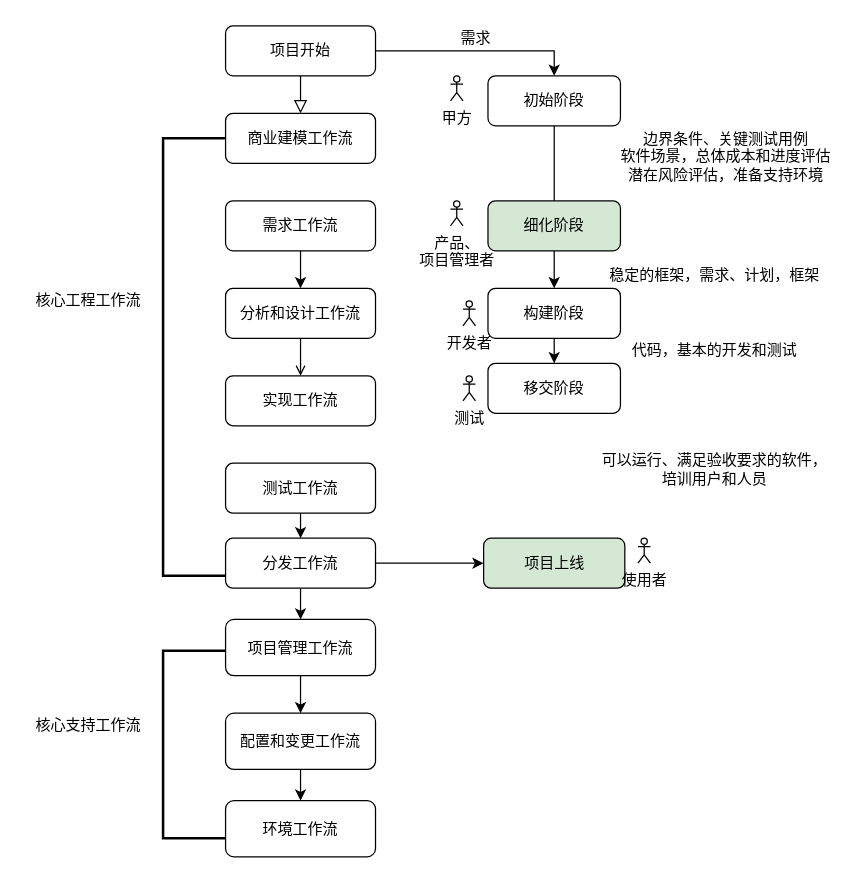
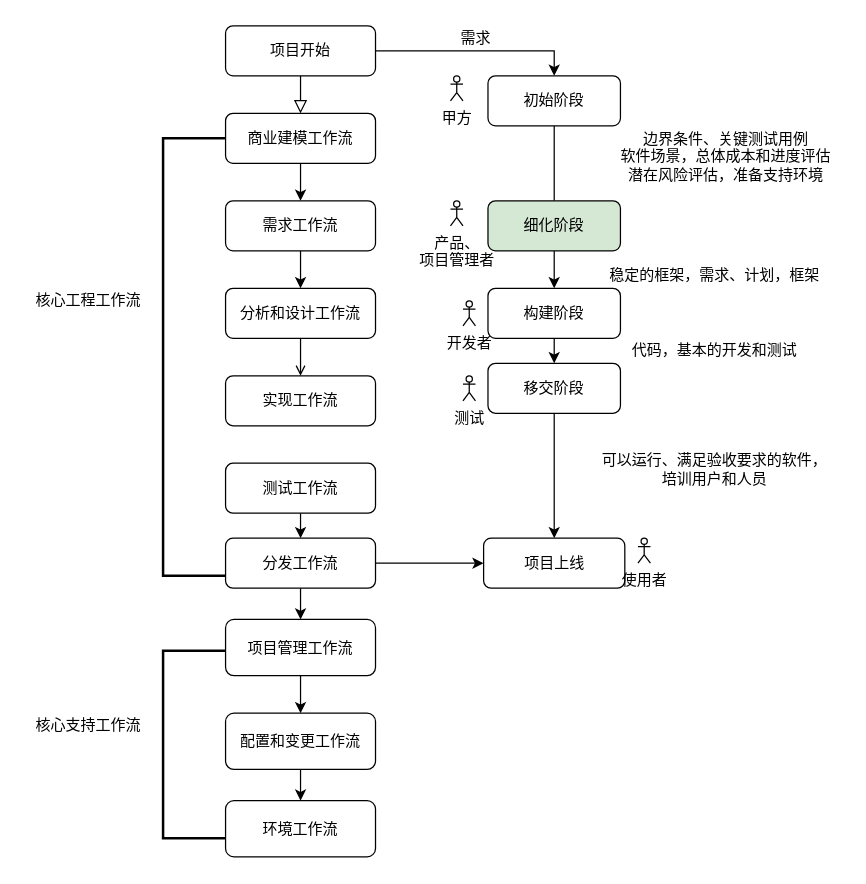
+ <mxCell id="5" style="edgeStyle=orthogonalEdgeStyle;rounded=0;orthogonalLoop=1;jettySize=auto;html=1;exitX=0.5;exitY=1;exitDx=0;exitDy=0;entryX=0.5;entryY=0;entryDx=0;entryDy=0;" edge="1" parent="1" source="6" target="8"><mxGeometry relative="1" as="geometry" /></mxCell>
+ <mxCell id="32" style="edgeStyle=orthogonalEdgeStyle;rounded=0;orthogonalLoop=1;jettySize=auto;html=1;exitX=0.5;exitY=1;exitDx=0;exitDy=0;entryX=0.5;entryY=0;entryDx=0;entryDy=0;" edge="1" parent="1" source="33" target="34"><mxGeometry relative="1" as="geometry" /></mxCell>
- <mxCell id="34" value="项目上线" style="rounded=1;whiteSpace=wrap;html=1;fillColor=#d5e8d4;" vertex="1" parent="1"><mxGeometry x="386.5" y="430" width="113" height="40" as="geometry" /></mxCell>
+ <mxCell id="34" value="项目上线" style="rounded=1;whiteSpace=wrap;html=1;" vertex="1" parent="1"><mxGeometry x="386.5" y="430" width="113" height="40" as="geometry" /></mxCell>
